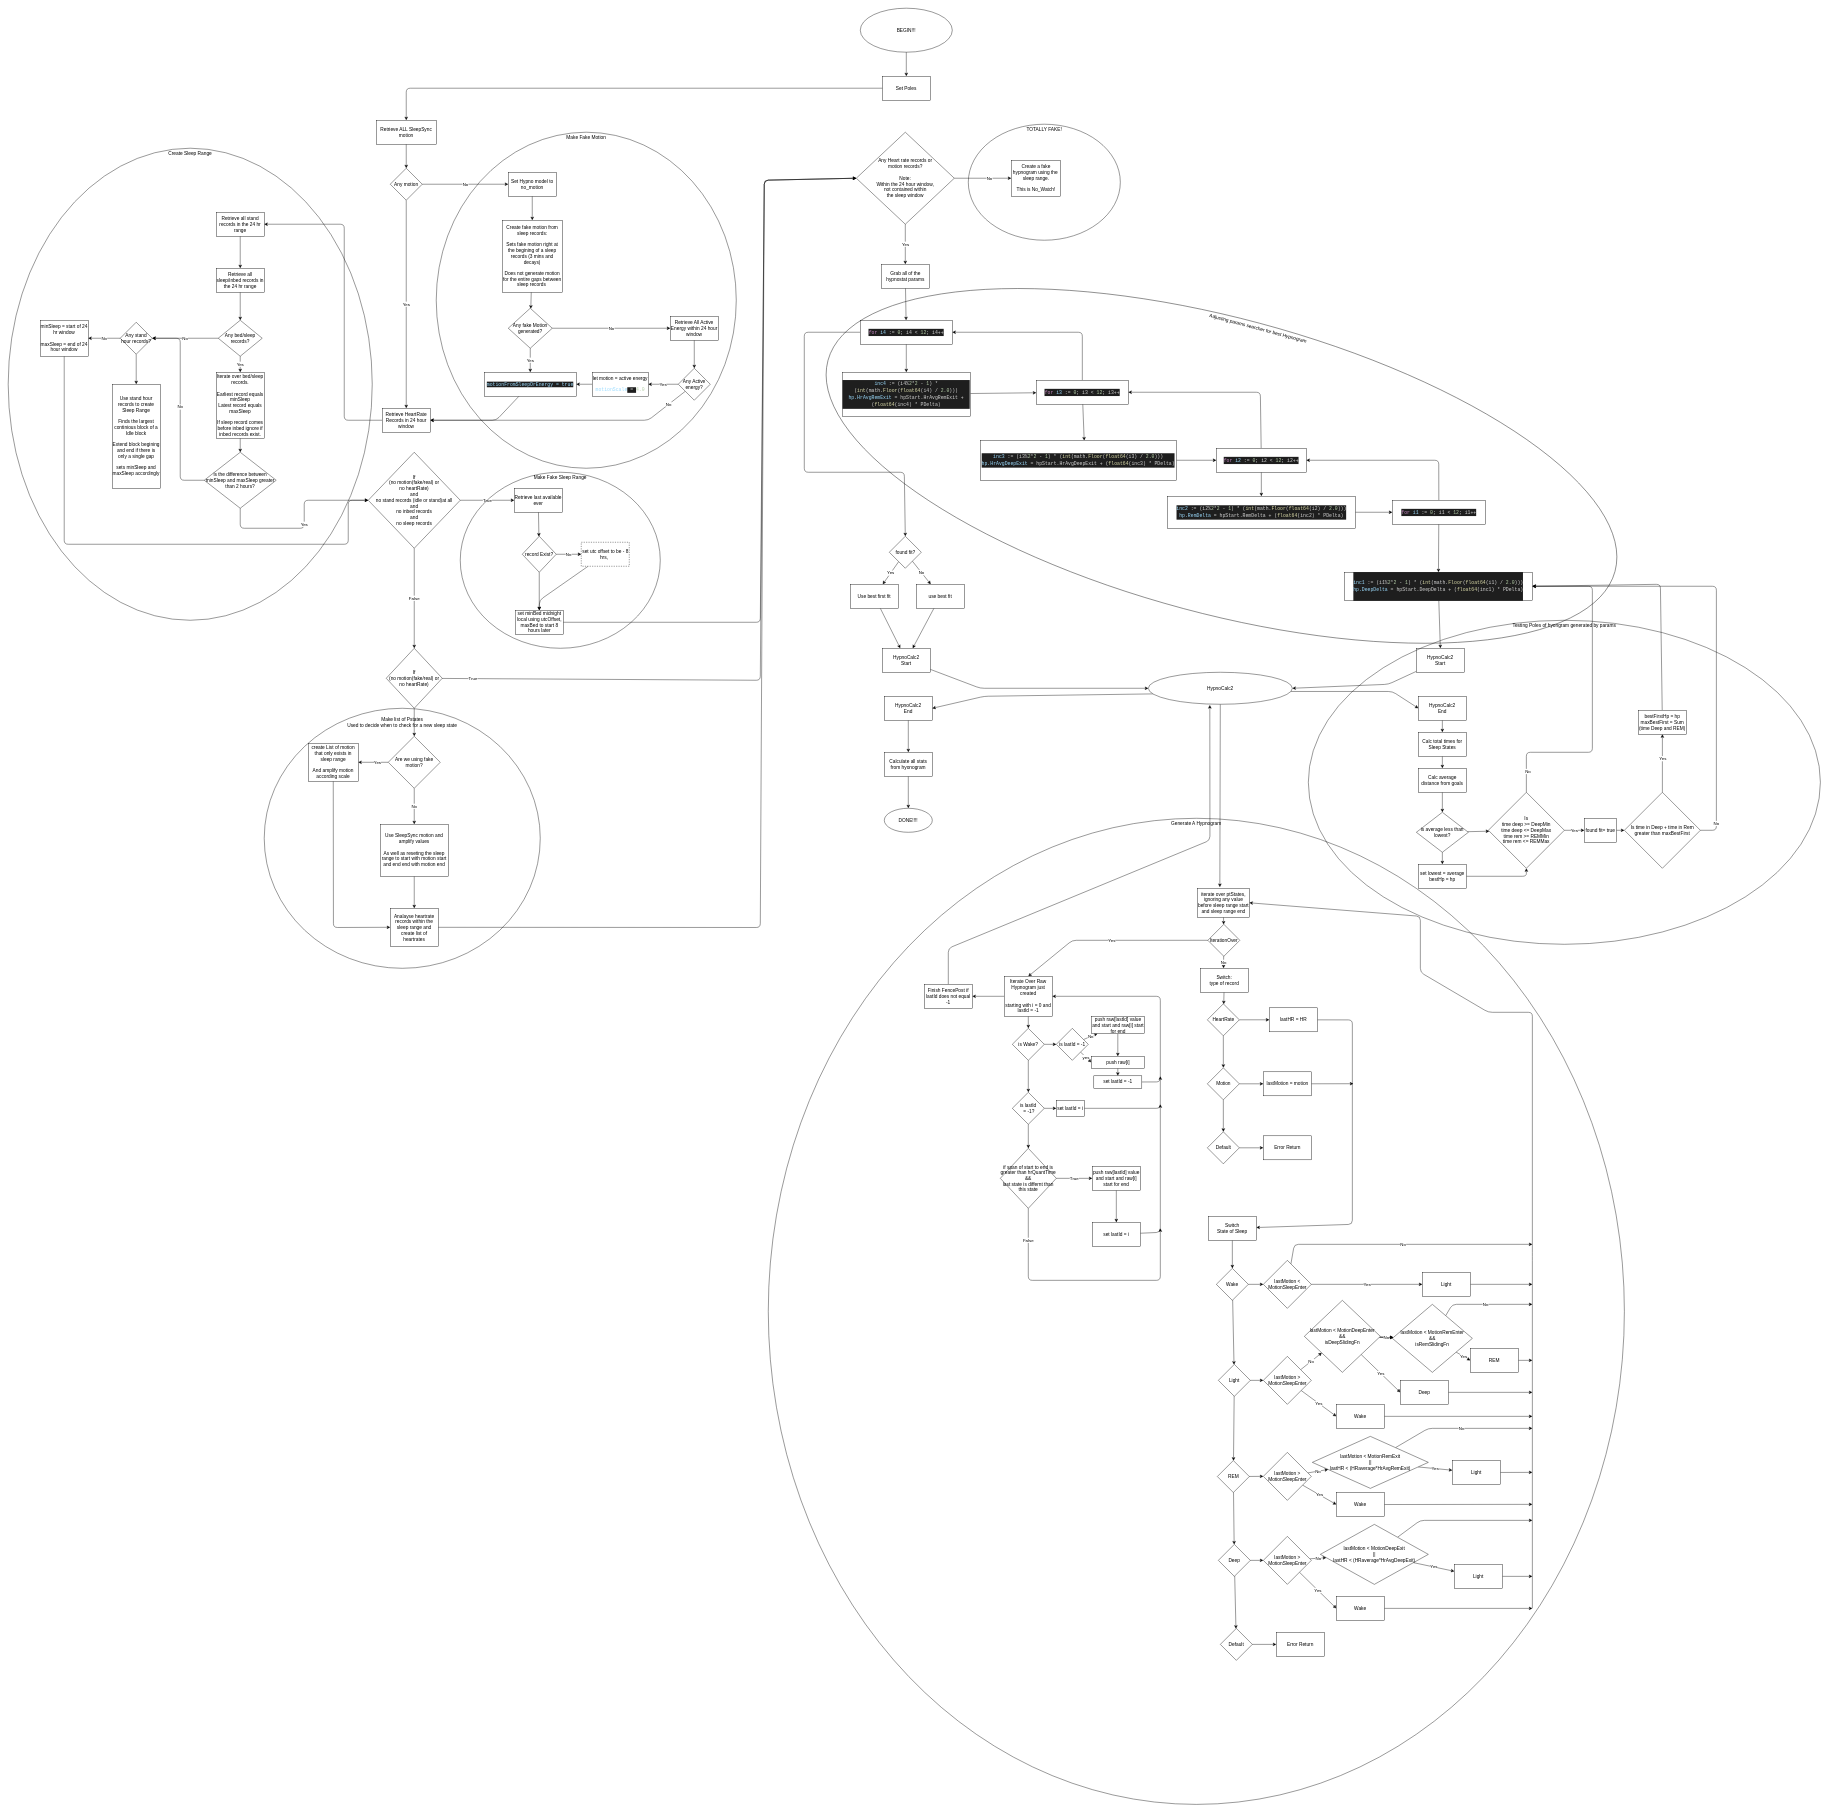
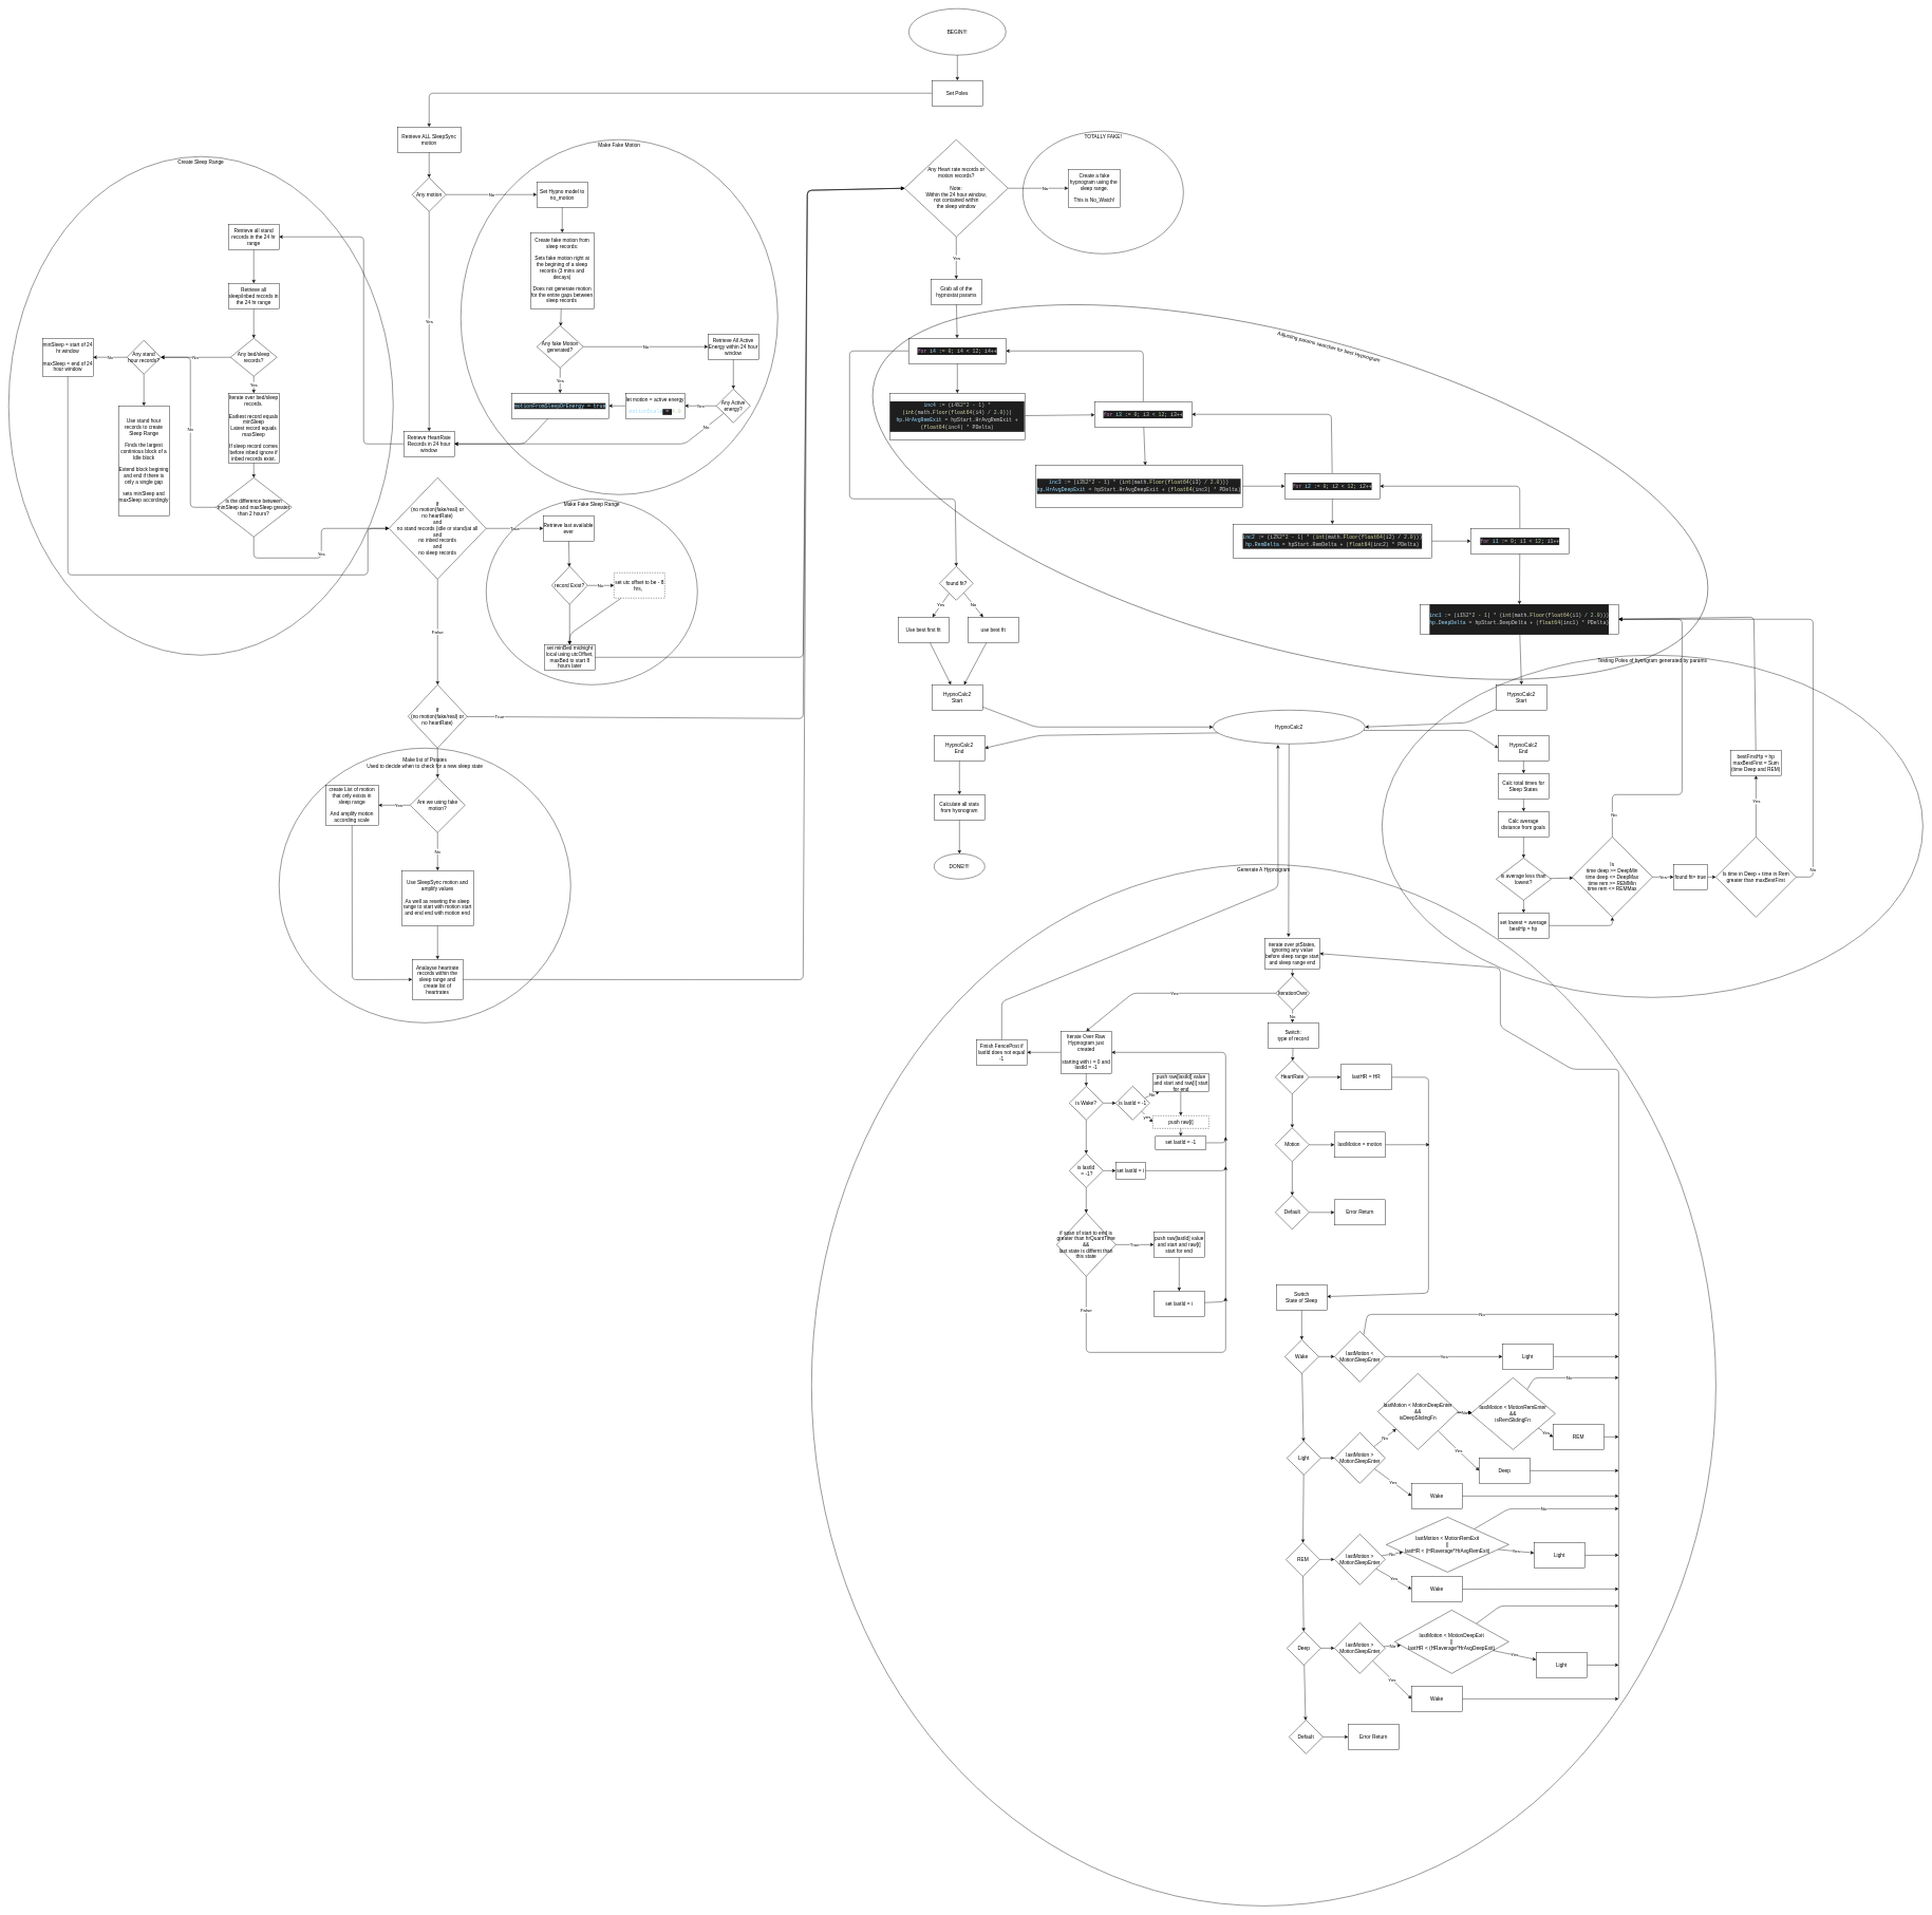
- <mxCell id="201" value="push raw[i]" style="whiteSpace=wrap;html=1;" parent="1" vertex="1"><mxGeometry x="2727.5" y="2640" width="132.5" height="30" as="geometry" /></mxCell>
+ <mxCell id="201" value="push raw[i]" style="whiteSpace=wrap;html=1;dashed=1;" parent="1" vertex="1"><mxGeometry x="2727.5" y="2640" width="132.5" height="30" as="geometry" /></mxCell>
